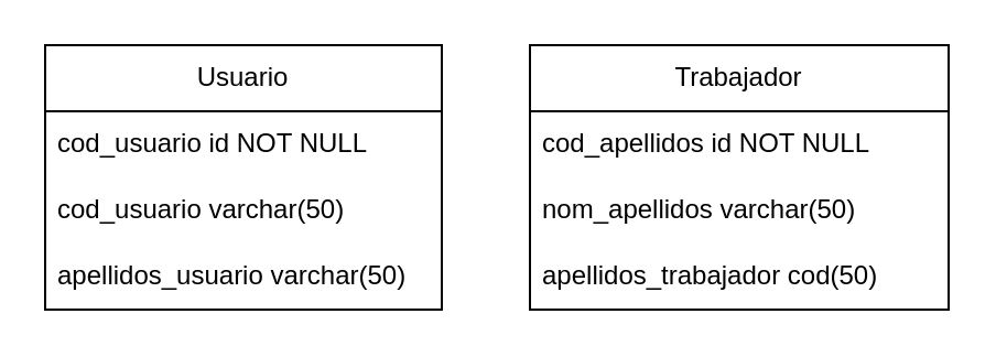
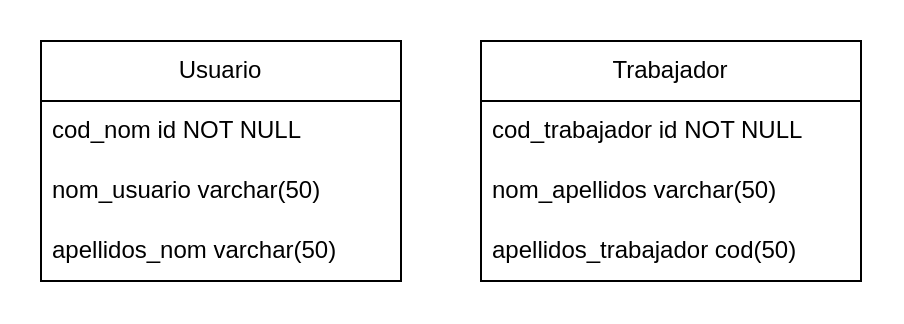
- <mxCell id="3" value="cod_usuario id NOT NULL" style="text;strokeColor=none;fillColor=none;align=left;verticalAlign=middle;spacingLeft=4;spacingRight=4;overflow=hidden;points=[[0,0.5],[1,0.5]];portConstraint=eastwest;rotatable=0;whiteSpace=wrap;html=1;" vertex="1" parent="2"><mxGeometry y="30" width="180" height="30" as="geometry" /></mxCell>
+ <mxCell id="3" value="cod_nom id NOT NULL" style="text;strokeColor=none;fillColor=none;align=left;verticalAlign=middle;spacingLeft=4;spacingRight=4;overflow=hidden;points=[[0,0.5],[1,0.5]];portConstraint=eastwest;rotatable=0;whiteSpace=wrap;html=1;" vertex="1" parent="2"><mxGeometry y="30" width="180" height="30" as="geometry" /></mxCell>
- <mxCell id="7" value="cod_apellidos id NOT NULL" style="text;strokeColor=none;fillColor=none;align=left;verticalAlign=middle;spacingLeft=4;spacingRight=4;overflow=hidden;points=[[0,0.5],[1,0.5]];portConstraint=eastwest;rotatable=0;whiteSpace=wrap;html=1;" vertex="1" parent="6"><mxGeometry y="30" width="190" height="30" as="geometry" /></mxCell>
+ <mxCell id="7" value="cod_trabajador id NOT NULL" style="text;strokeColor=none;fillColor=none;align=left;verticalAlign=middle;spacingLeft=4;spacingRight=4;overflow=hidden;points=[[0,0.5],[1,0.5]];portConstraint=eastwest;rotatable=0;whiteSpace=wrap;html=1;" vertex="1" parent="6"><mxGeometry y="30" width="190" height="30" as="geometry" /></mxCell>
- <mxCell id="4" value="cod_usuario varchar(50)" style="text;strokeColor=none;fillColor=none;align=left;verticalAlign=middle;spacingLeft=4;spacingRight=4;overflow=hidden;points=[[0,0.5],[1,0.5]];portConstraint=eastwest;rotatable=0;whiteSpace=wrap;html=1;" vertex="1" parent="2"><mxGeometry y="60" width="180" height="30" as="geometry" /></mxCell>
+ <mxCell id="4" value="nom_usuario varchar(50)" style="text;strokeColor=none;fillColor=none;align=left;verticalAlign=middle;spacingLeft=4;spacingRight=4;overflow=hidden;points=[[0,0.5],[1,0.5]];portConstraint=eastwest;rotatable=0;whiteSpace=wrap;html=1;" vertex="1" parent="2"><mxGeometry y="60" width="180" height="30" as="geometry" /></mxCell>
- <mxCell id="5" value="apellidos_usuario varchar(50)" style="text;strokeColor=none;fillColor=none;align=left;verticalAlign=middle;spacingLeft=4;spacingRight=4;overflow=hidden;points=[[0,0.5],[1,0.5]];portConstraint=eastwest;rotatable=0;whiteSpace=wrap;html=1;" vertex="1" parent="2"><mxGeometry y="90" width="180" height="30" as="geometry" /></mxCell>
+ <mxCell id="5" value="apellidos_nom varchar(50)" style="text;strokeColor=none;fillColor=none;align=left;verticalAlign=middle;spacingLeft=4;spacingRight=4;overflow=hidden;points=[[0,0.5],[1,0.5]];portConstraint=eastwest;rotatable=0;whiteSpace=wrap;html=1;" vertex="1" parent="2"><mxGeometry y="90" width="180" height="30" as="geometry" /></mxCell>
